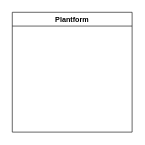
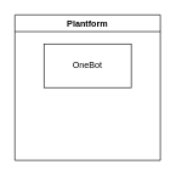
+ <mxCell id="3" value="OneBot" style="rounded=0;whiteSpace=wrap;html=1;" vertex="1" parent="2"><mxGeometry x="40" y="40" width="120" height="60" as="geometry" /></mxCell>
